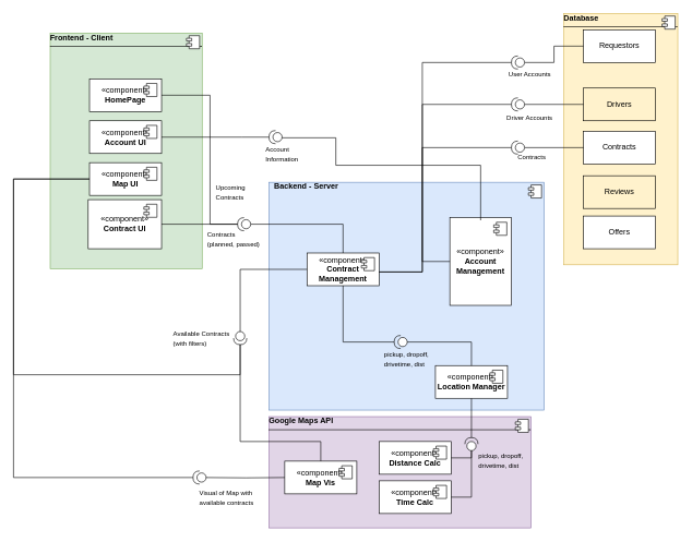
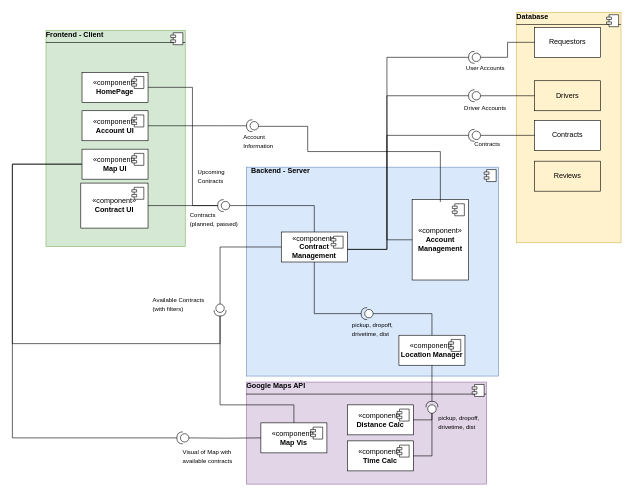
- <mxCell id="78" value="Offers" style="html=1;whiteSpace=wrap;" vertex="1" parent="1"><mxGeometry x="890" y="329.5" width="110" height="50" as="geometry" /></mxCell>
- <mxCell id="65" value="&lt;span style=&quot;font-size: 10px;&quot;&gt;Available Contracts (with filters)&lt;/span&gt;" style="text;html=1;align=left;verticalAlign=middle;whiteSpace=wrap;rounded=0;" vertex="1" parent="1"><mxGeometry x="261.5" y="501" width="89" height="30" as="geometry" /></mxCell>
+ <mxCell id="65" value="&lt;span style=&quot;font-size: 10px;&quot;&gt;Available Contracts (with filters)&lt;/span&gt;" style="text;html=1;align=left;verticalAlign=middle;whiteSpace=wrap;rounded=0;" vertex="1" parent="1"><mxGeometry x="251.5" y="491" width="89" height="30" as="geometry" /></mxCell>
